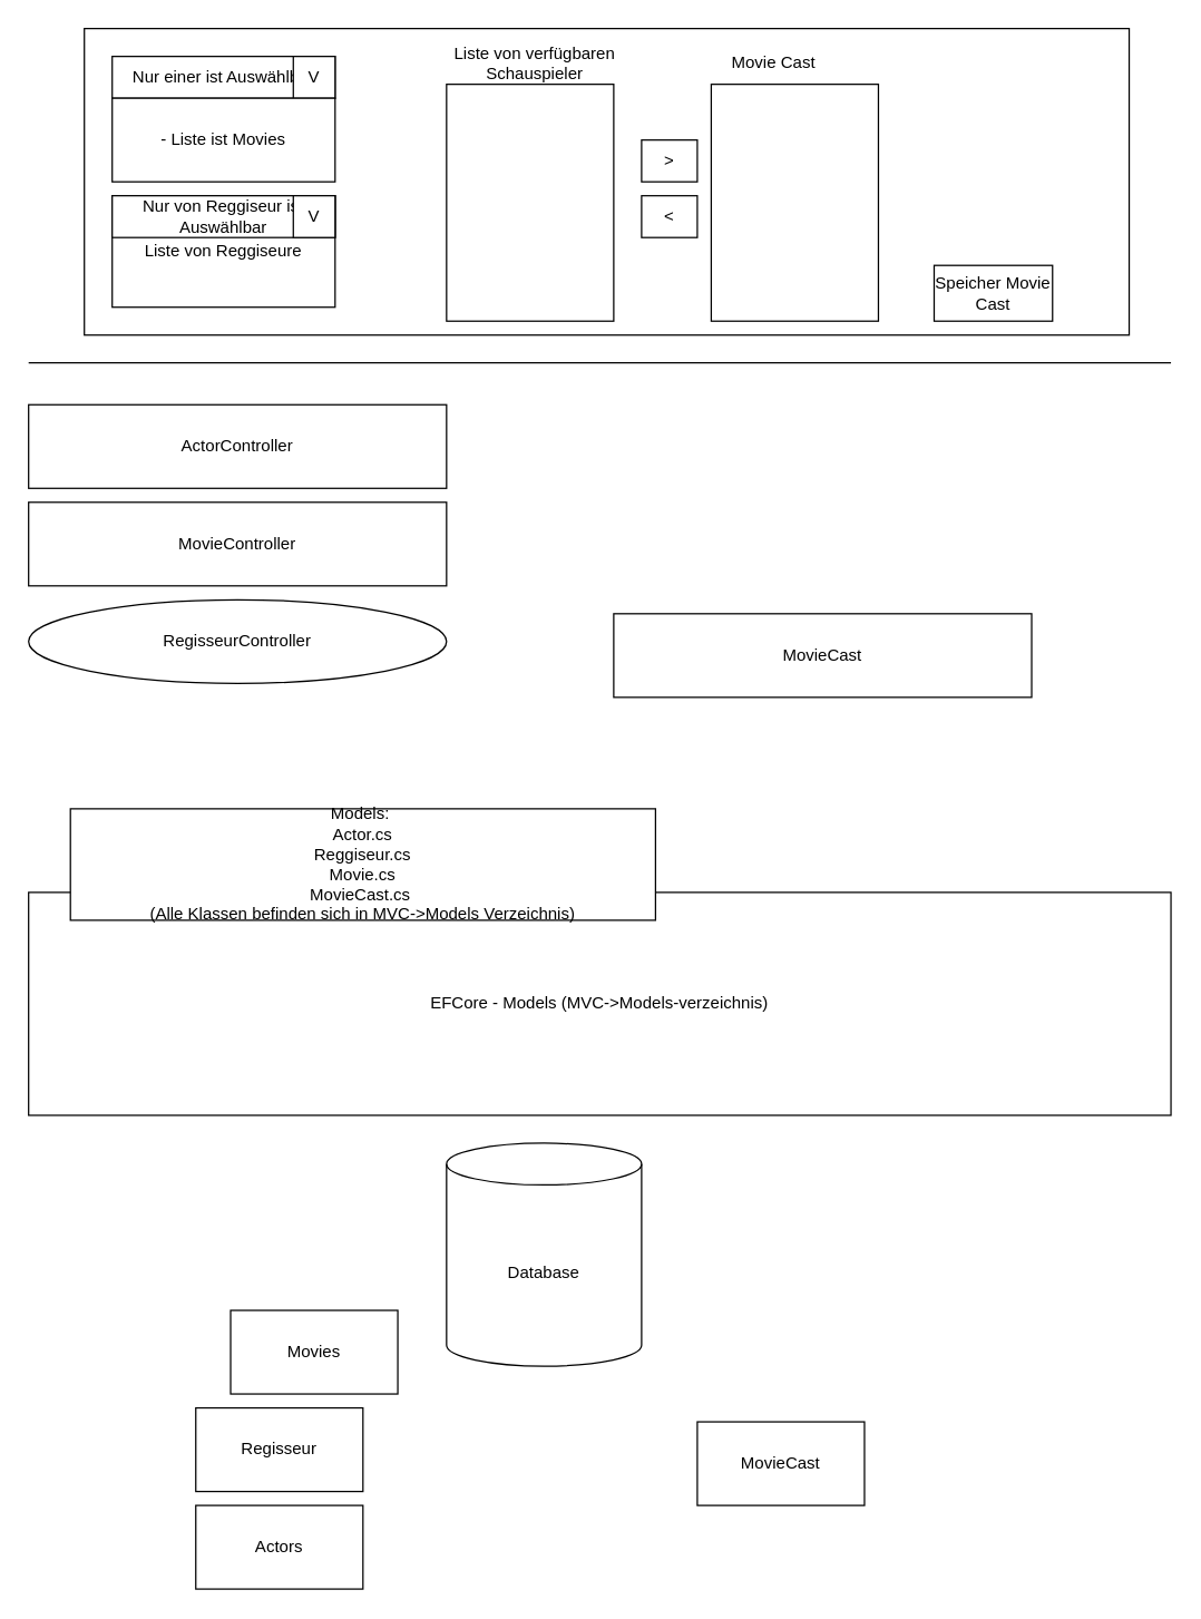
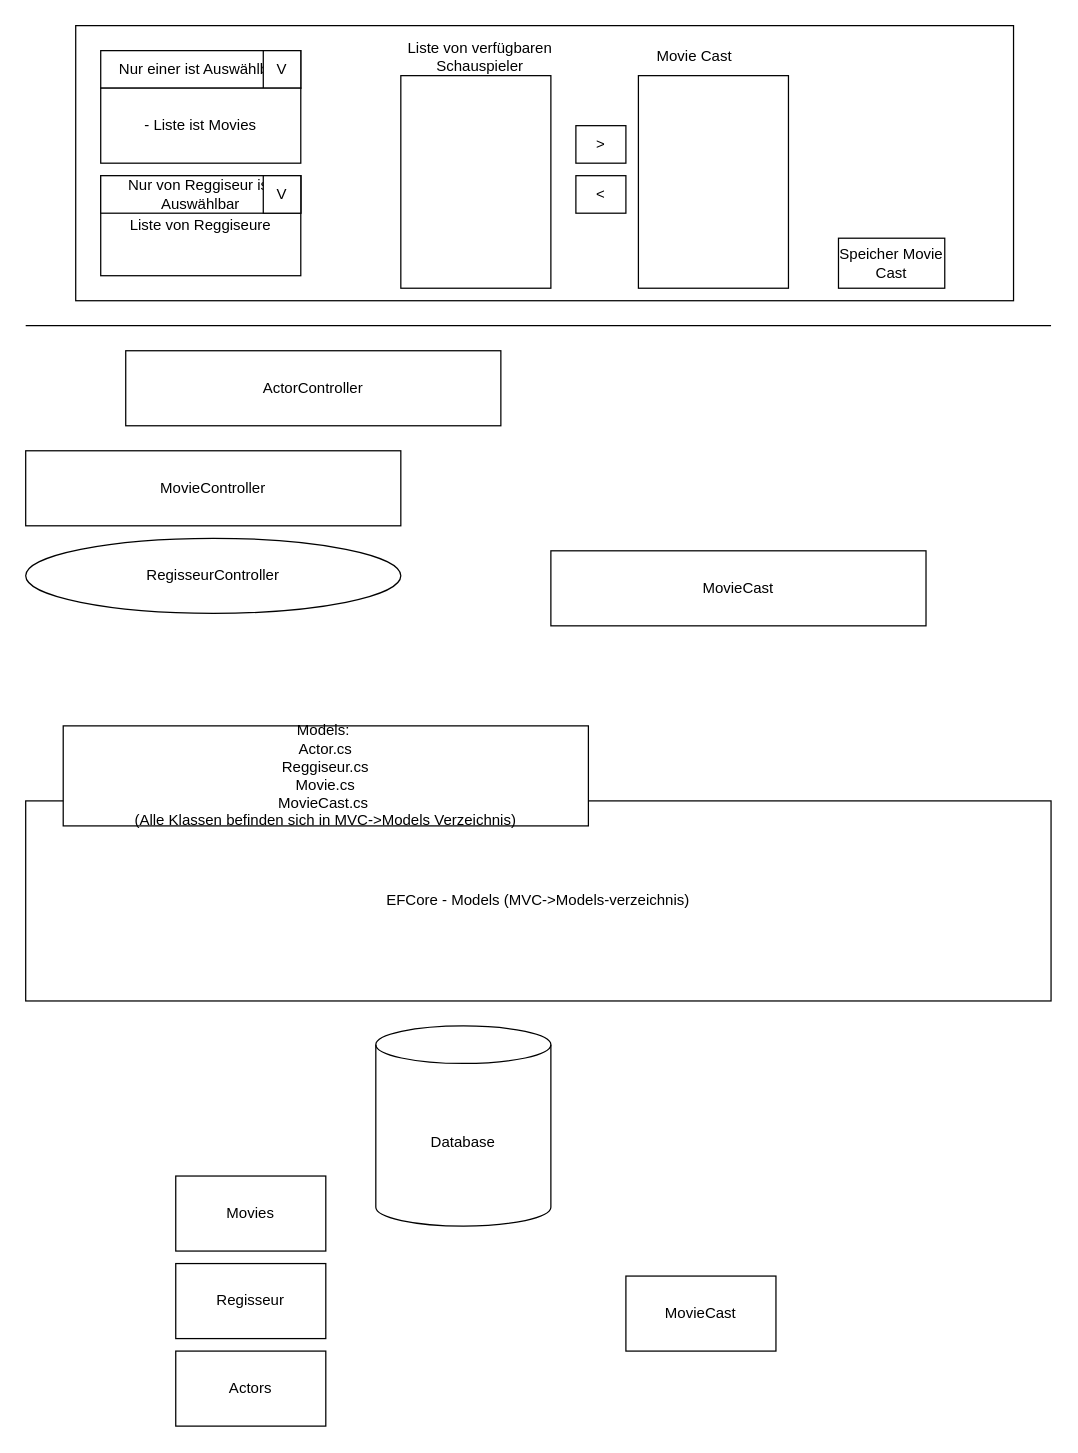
- <mxCell id="8" value="ActorController" style="rounded=0;whiteSpace=wrap;html=1;" vertex="1" parent="1"><mxGeometry y="290" width="300" height="60" as="geometry" x="20" /></mxCell>
+ <mxCell id="8" value="ActorController" style="rounded=0;whiteSpace=wrap;html=1;" vertex="1" parent="1"><mxGeometry x="100" y="280" width="300" height="60" as="geometry" /></mxCell>
- <mxCell id="2" value="Database" style="shape=cylinder3;whiteSpace=wrap;html=1;boundedLbl=1;backgroundOutline=1;size=15;" vertex="1" parent="1"><mxGeometry x="320" y="820" width="140" height="160" as="geometry" /></mxCell>
+ <mxCell id="2" value="Database" style="shape=cylinder3;whiteSpace=wrap;html=1;boundedLbl=1;backgroundOutline=1;size=15;" vertex="1" parent="1"><mxGeometry x="300" y="820" width="140" height="160" as="geometry" /></mxCell>
- <mxCell id="3" value="Movies" style="rounded=0;whiteSpace=wrap;html=1;" vertex="1" parent="1"><mxGeometry x="165" y="940" width="120" height="60" as="geometry" /></mxCell>
+ <mxCell id="3" value="Movies" style="rounded=0;whiteSpace=wrap;html=1;" vertex="1" parent="1"><mxGeometry x="140" y="940" width="120" height="60" as="geometry" /></mxCell>
